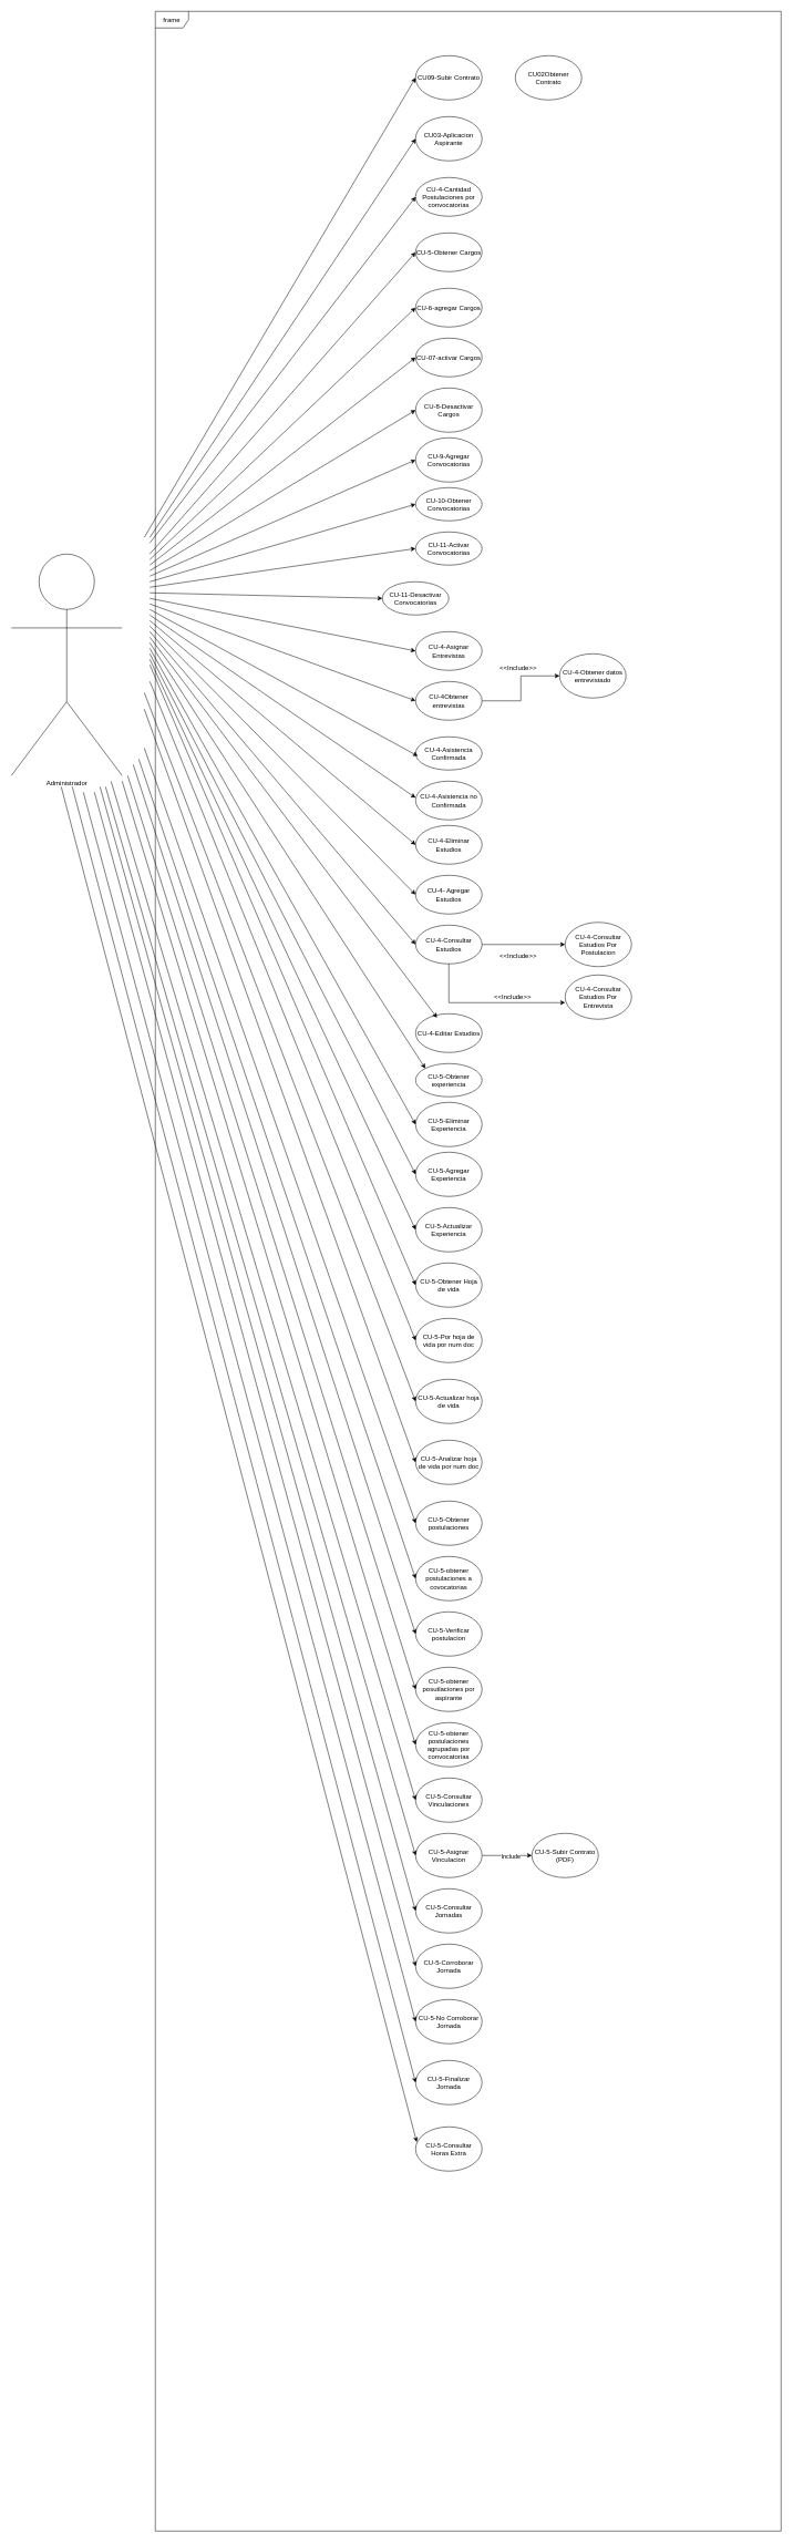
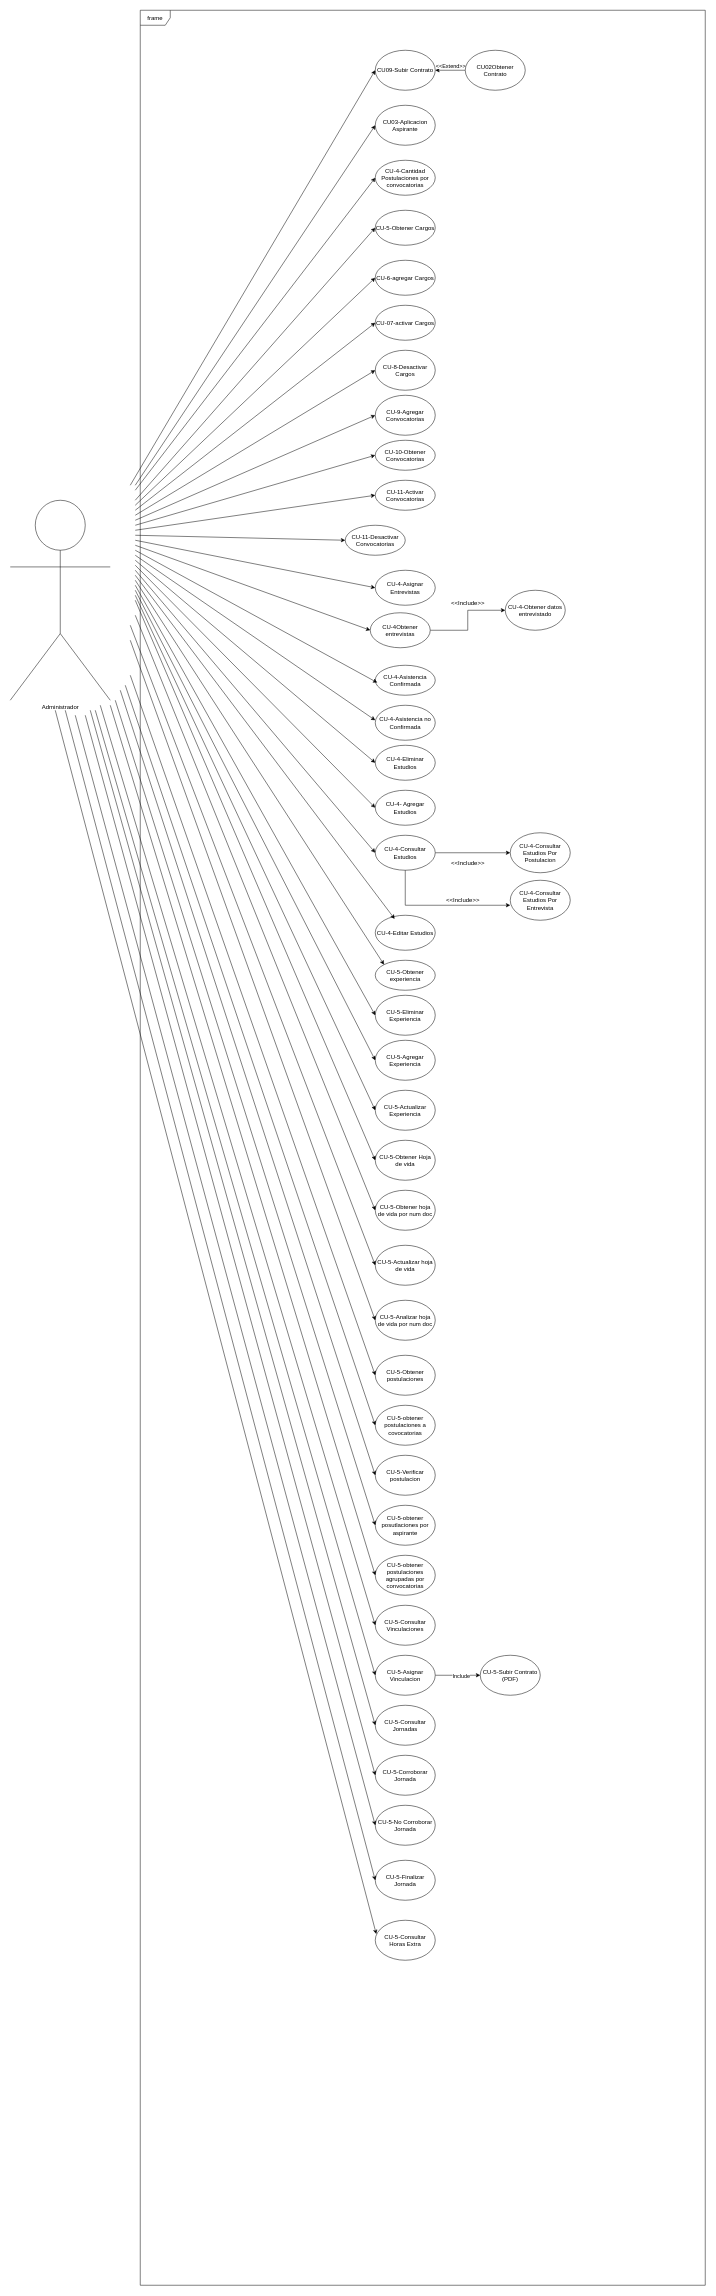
+ <mxCell id="13" style="edgeStyle=orthogonalEdgeStyle;rounded=0;orthogonalLoop=1;jettySize=auto;html=1;entryX=1;entryY=0.5;entryDx=0;entryDy=0;" edge="1" parent="1" source="15" target="4"><mxGeometry relative="1" as="geometry" /></mxCell>
+ <mxCell id="14" value="&amp;lt;&amp;lt;Extend&amp;gt;&amp;gt;" style="edgeLabel;html=1;align=center;verticalAlign=middle;resizable=0;points=[];" vertex="1" connectable="0" parent="13"><mxGeometry x="-0.004" y="2" relative="1" as="geometry"><mxPoint y="-12" as="offset" /></mxGeometry></mxCell>
- <mxCell id="38" value="CU-4Obtener entrevistas" style="ellipse;whiteSpace=wrap;html=1;" vertex="1" parent="1"><mxGeometry x="750" y="1230" width="120" height="70" as="geometry" /></mxCell>
+ <mxCell id="38" value="CU-4Obtener entrevistas" style="ellipse;whiteSpace=wrap;html=1;" vertex="1" parent="1"><mxGeometry x="740" y="1225" width="120" height="70" as="geometry" /></mxCell>
- <mxCell id="52" value="CU-5-Por hoja de vida por num doc" style="ellipse;whiteSpace=wrap;html=1;" vertex="1" parent="1"><mxGeometry x="750" y="2380" width="120" height="80" as="geometry" /></mxCell>
+ <mxCell id="52" value="CU-5-Obtener hoja de vida por num doc" style="ellipse;whiteSpace=wrap;html=1;" vertex="1" parent="1"><mxGeometry x="750" y="2380" width="120" height="80" as="geometry" /></mxCell>
